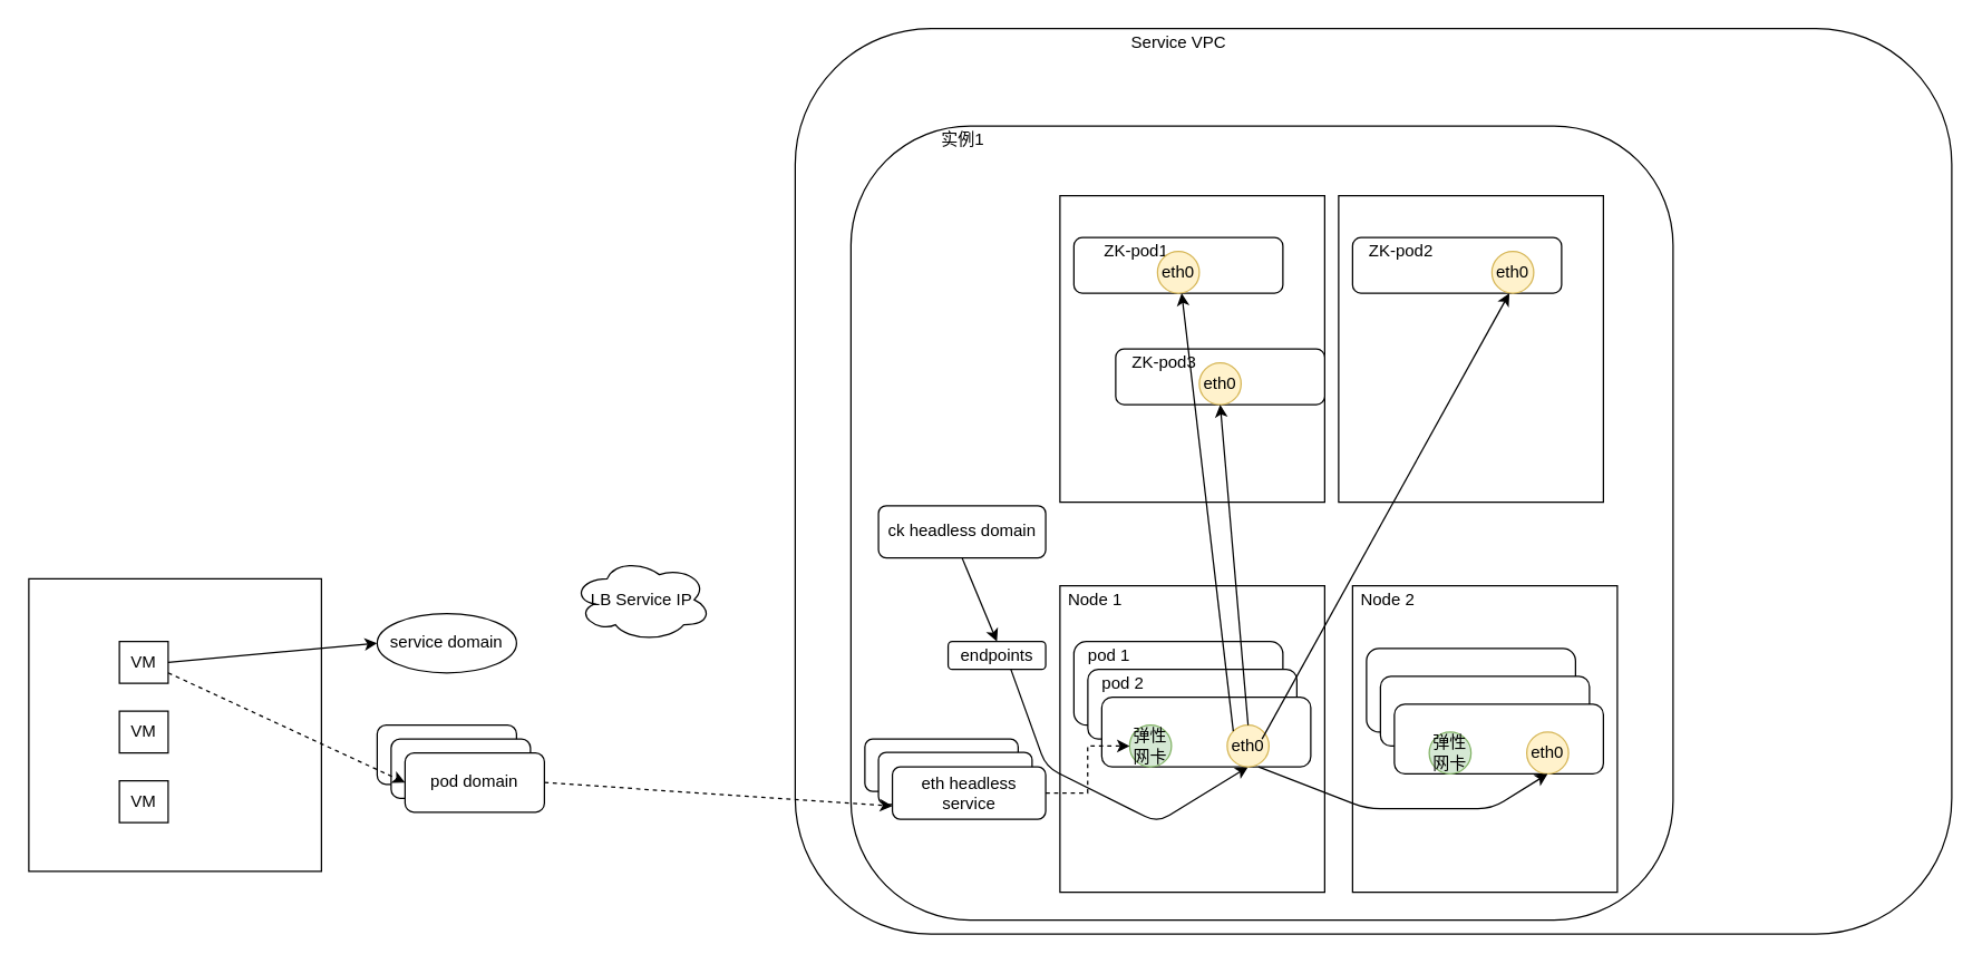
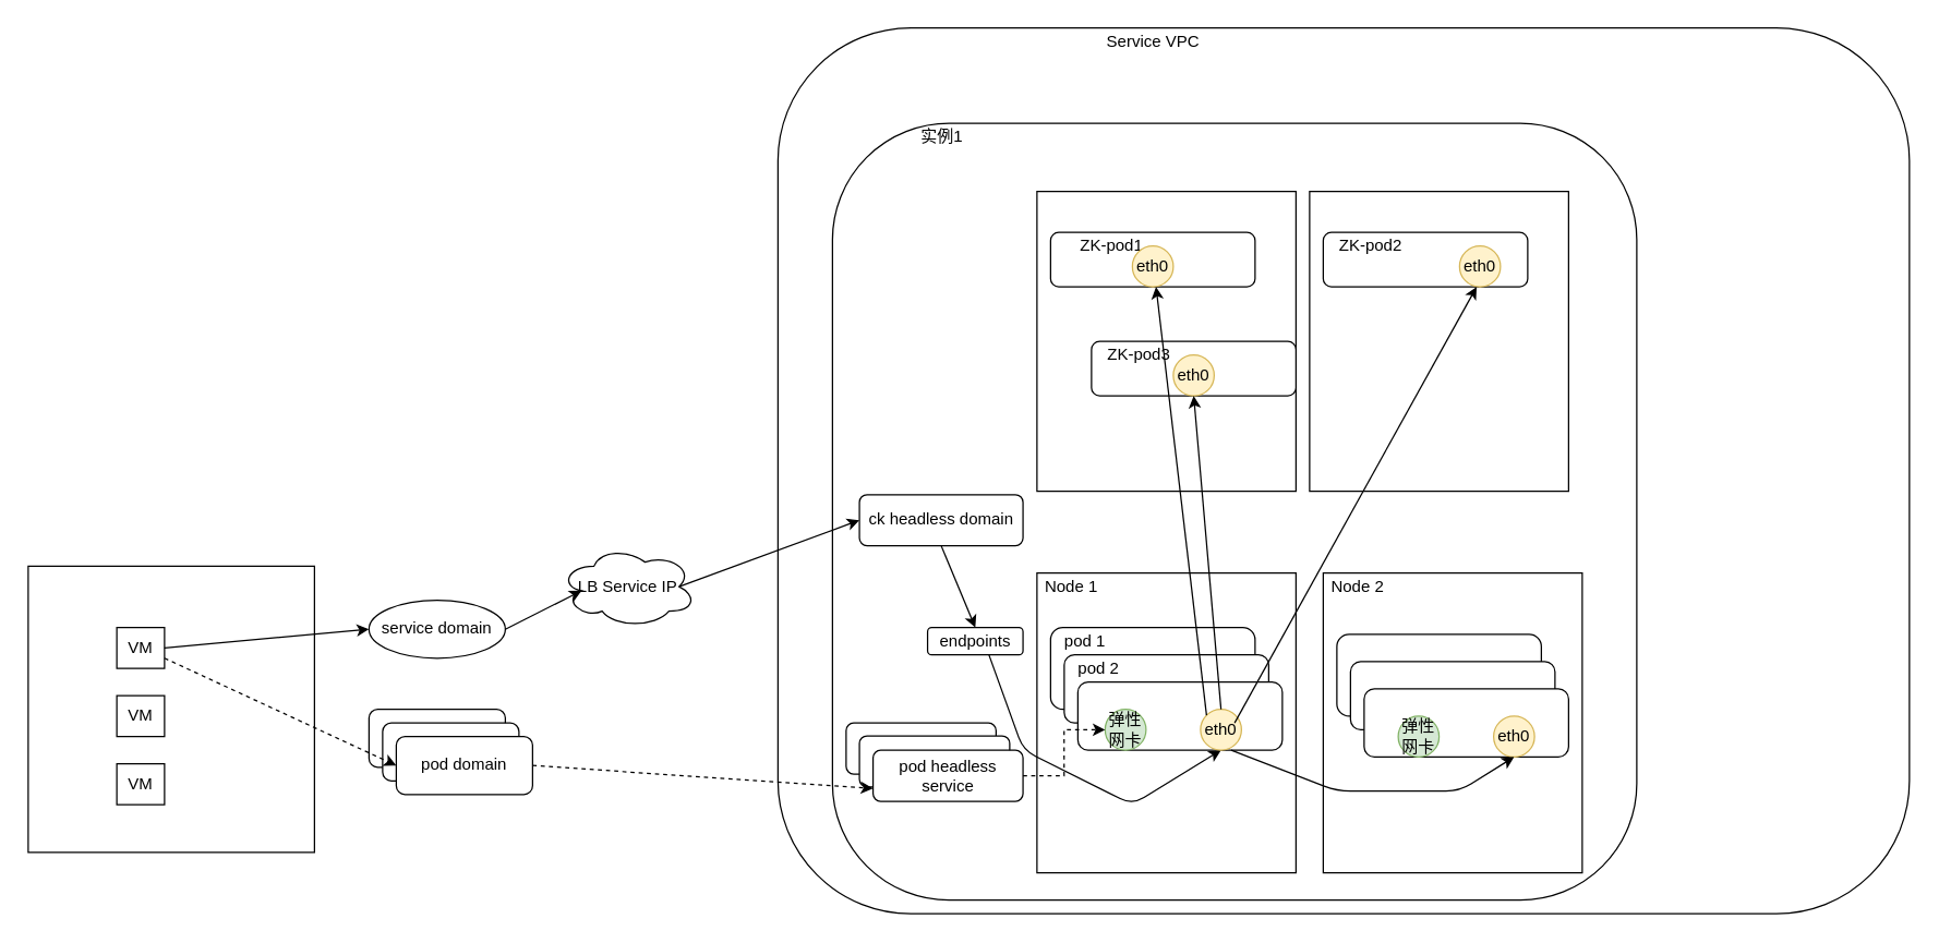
+ <mxCell id="47" value="" style="endArrow=classic;html=1;exitX=0.875;exitY=0.5;exitDx=0;exitDy=0;exitPerimeter=0;entryX=0;entryY=0.5;entryDx=0;entryDy=0;" parent="1" source="45" target="6" edge="1"><mxGeometry width="50" height="50" relative="1" as="geometry"><mxPoint x="500" y="470" as="sourcePoint" /><mxPoint x="550" y="420" as="targetPoint" /></mxGeometry></mxCell>
+ <mxCell id="46" value="" style="endArrow=classic;html=1;exitX=1;exitY=0.5;exitDx=0;exitDy=0;entryX=0.16;entryY=0.55;entryDx=0;entryDy=0;entryPerimeter=0;" parent="1" source="41" target="45" edge="1"><mxGeometry width="50" height="50" relative="1" as="geometry"><mxPoint x="130" y="485" as="sourcePoint" /><mxPoint x="280" y="471.25" as="targetPoint" /></mxGeometry></mxCell>
- <mxCell id="25" value="eth headless service" style="rounded=1;whiteSpace=wrap;html=1;" vertex="1" parent="3"><mxGeometry x="29.76" y="460" width="110" height="37.5" as="geometry" /></mxCell>
+ <mxCell id="25" value="pod headless service" style="rounded=1;whiteSpace=wrap;html=1;" vertex="1" parent="3"><mxGeometry x="29.76" y="460" width="110" height="37.5" as="geometry" /></mxCell>
